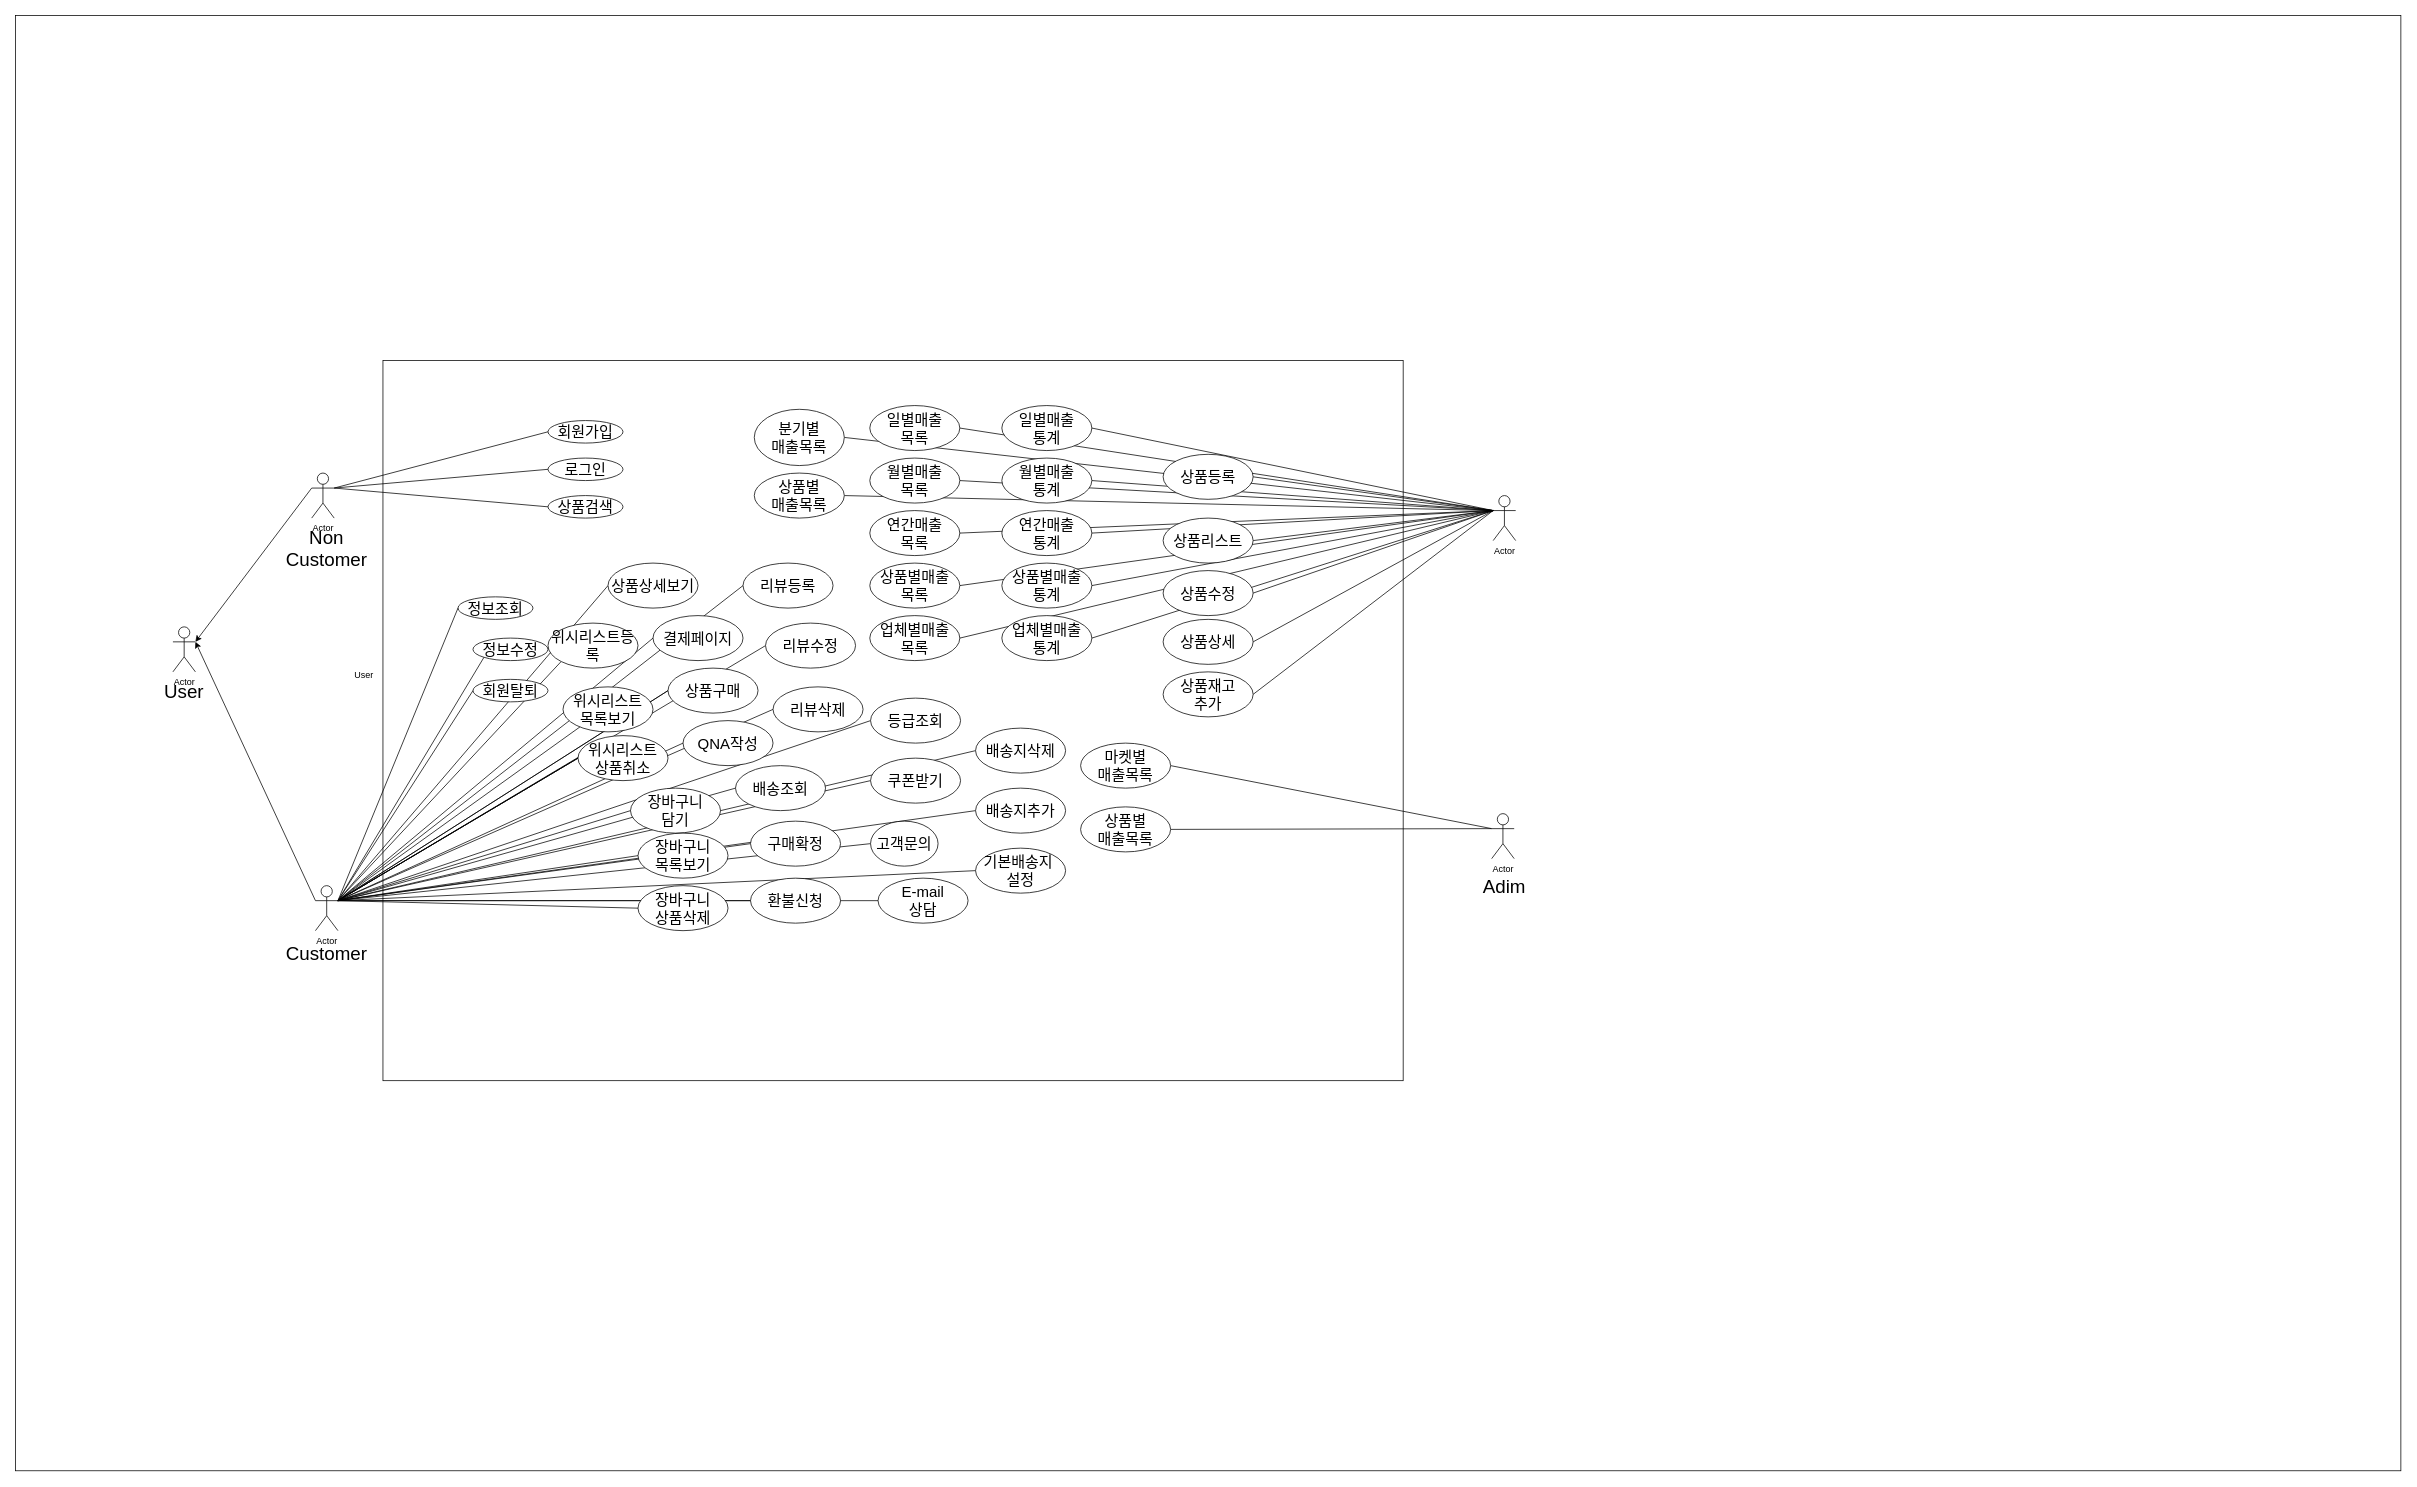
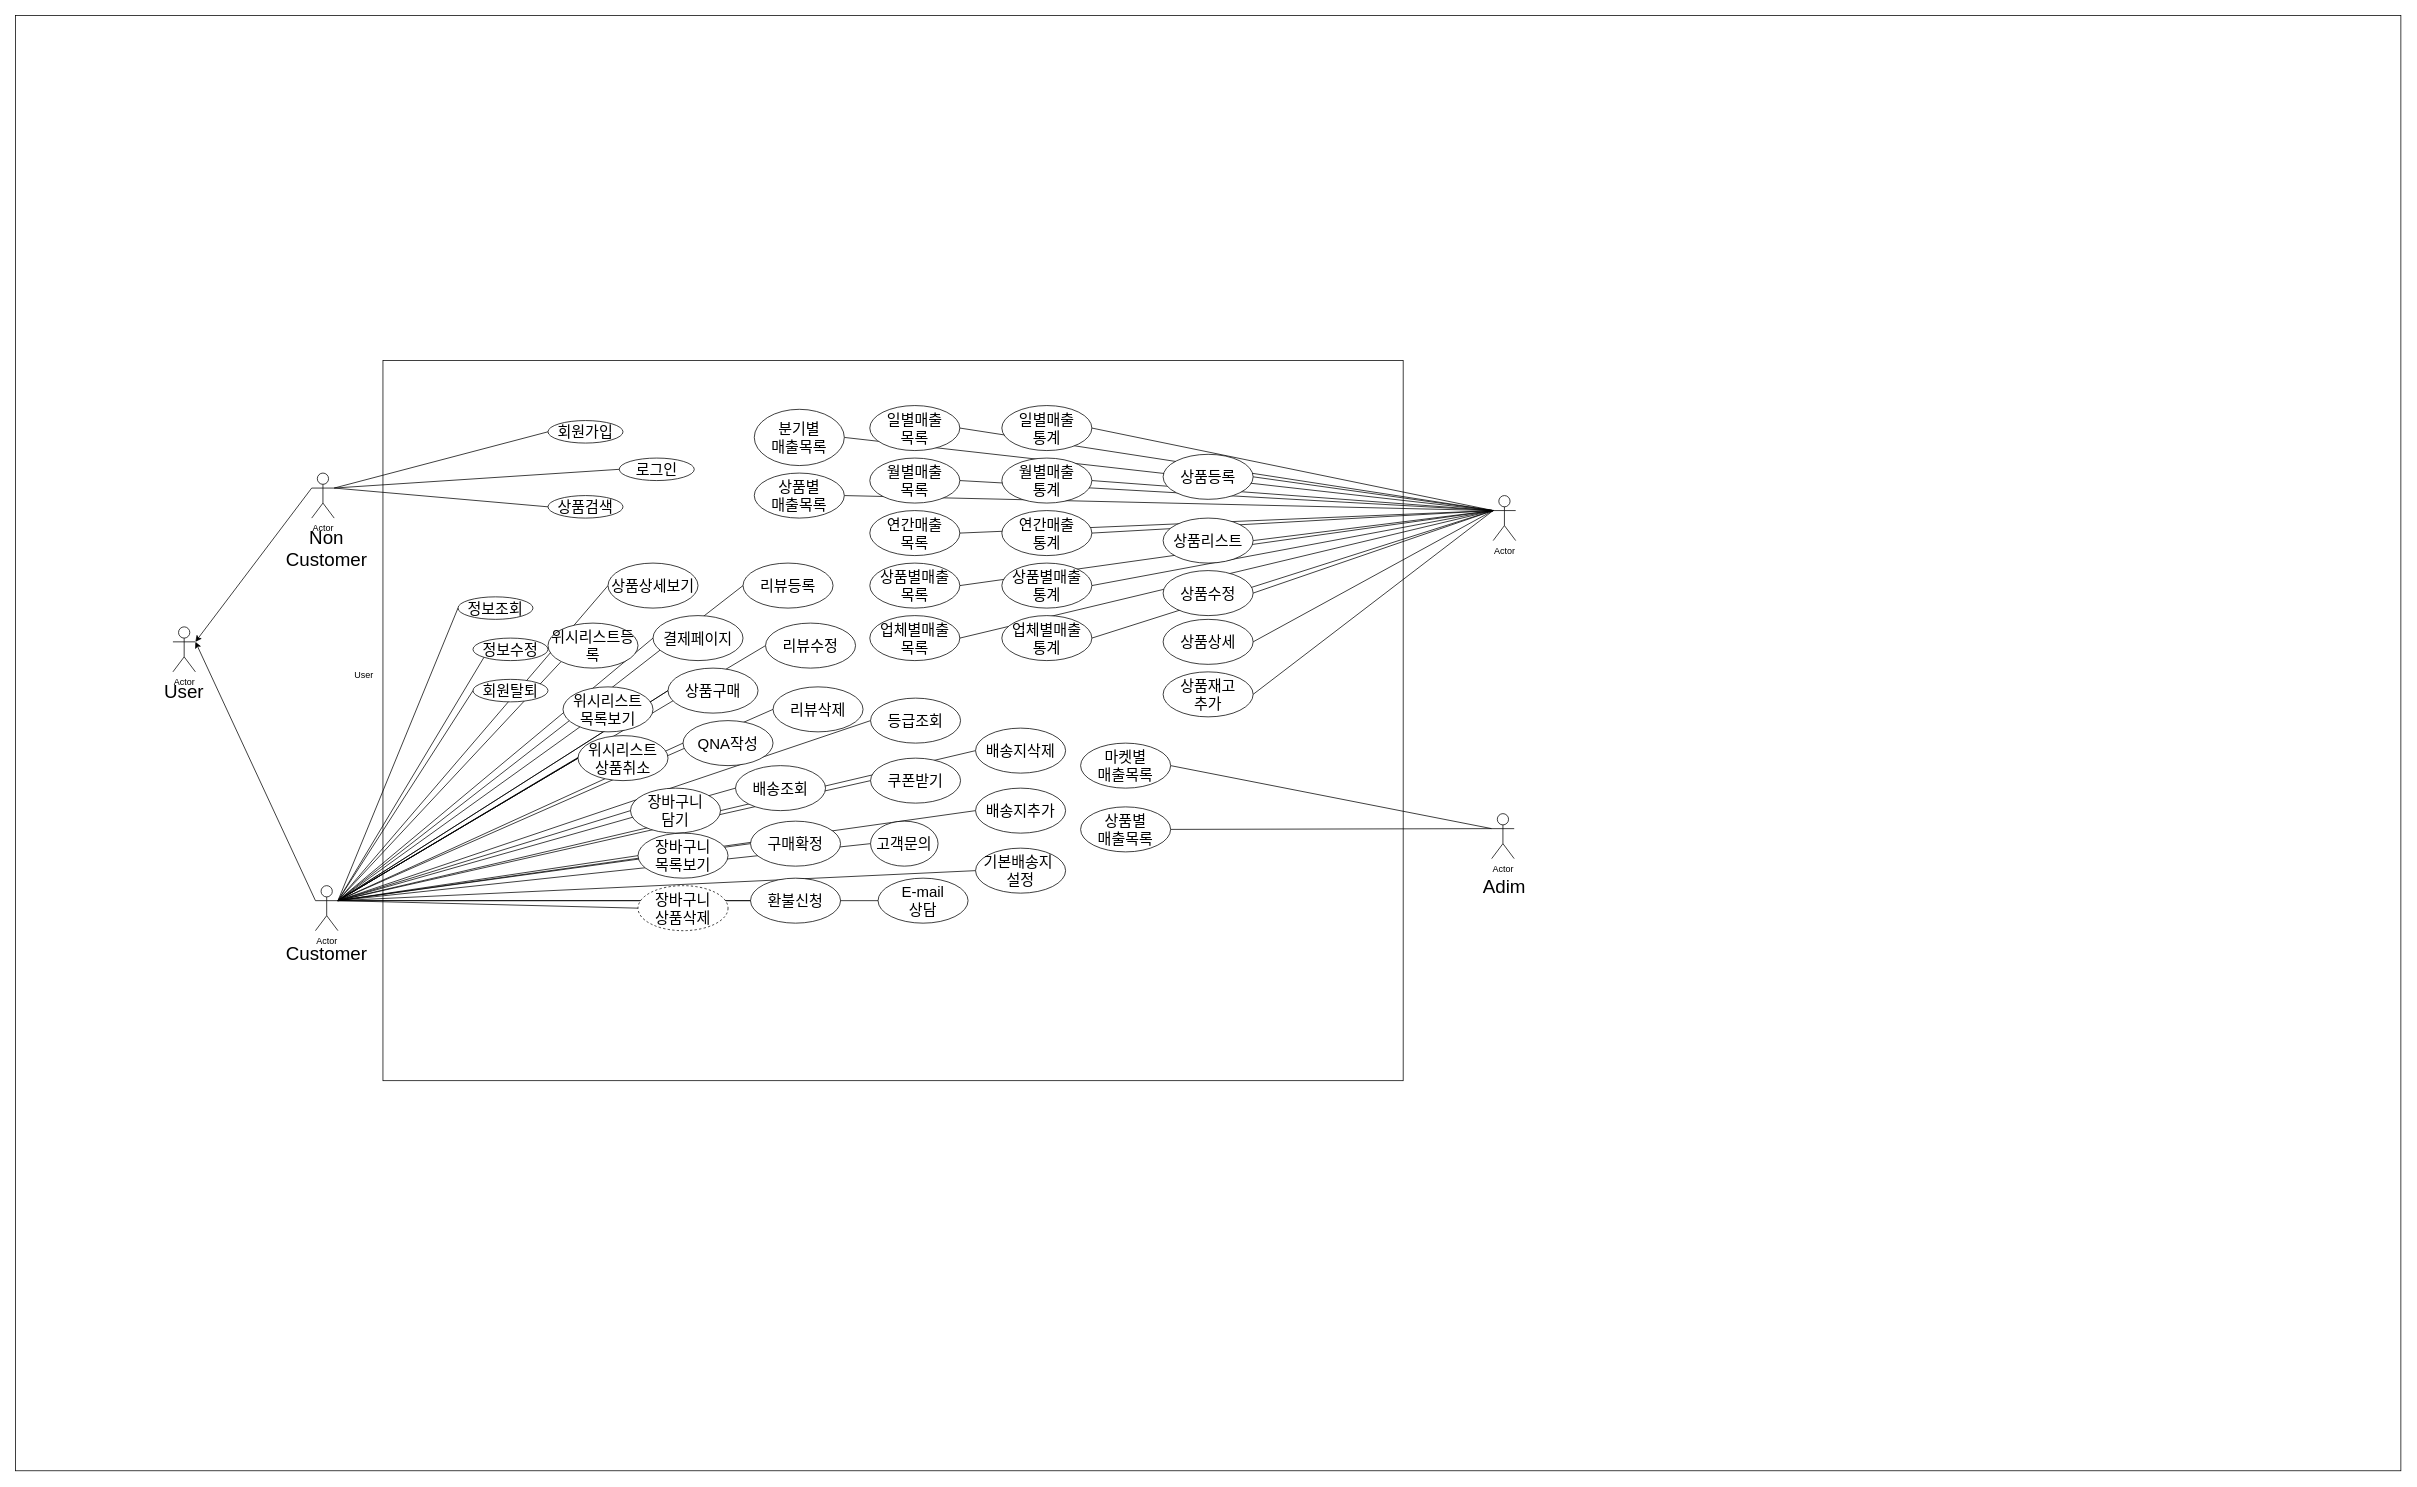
- <mxCell id="46" value="&lt;font style=&quot;font-size: 20px&quot;&gt;로그인&lt;/font&gt;" style="ellipse;whiteSpace=wrap;html=1;" vertex="1" parent="1"><mxGeometry x="730" y="610" width="100" height="30" as="geometry" /></mxCell>
+ <mxCell id="46" value="&lt;font style=&quot;font-size: 20px&quot;&gt;로그인&lt;/font&gt;" style="ellipse;whiteSpace=wrap;html=1;" vertex="1" parent="1"><mxGeometry x="825" y="610" width="100" height="30" as="geometry" /></mxCell>
- <mxCell id="63" value="&lt;span style=&quot;font-size: 20px&quot;&gt;장바구니&lt;br&gt;상품삭제&lt;br&gt;&lt;/span&gt;" style="ellipse;whiteSpace=wrap;html=1;" vertex="1" parent="1"><mxGeometry x="850" y="1180" width="120" height="60" as="geometry" /></mxCell>
+ <mxCell id="63" value="&lt;span style=&quot;font-size: 20px&quot;&gt;장바구니&lt;br&gt;상품삭제&lt;br&gt;&lt;/span&gt;" style="ellipse;whiteSpace=wrap;html=1;dashed=1;" vertex="1" parent="1"><mxGeometry x="850" y="1180" width="120" height="60" as="geometry" /></mxCell>
